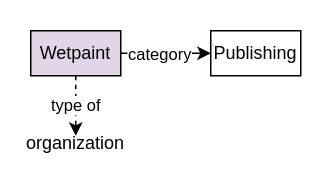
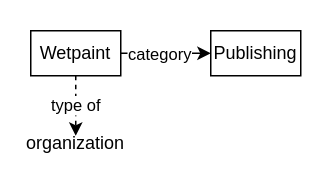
- <mxCell id="5" value="Wetpaint" style="rounded=0;whiteSpace=wrap;html=1;fillColor=#e1d5e7;" vertex="1" parent="1"><mxGeometry x="20" y="20" width="60" height="30" as="geometry" /></mxCell>
+ <mxCell id="5" value="Wetpaint" style="rounded=0;whiteSpace=wrap;html=1;" vertex="1" parent="1"><mxGeometry x="20" y="20" width="60" height="30" as="geometry" /></mxCell>
